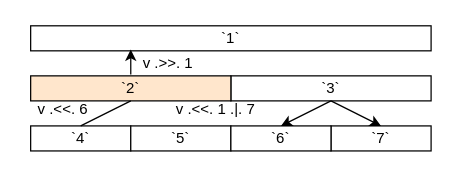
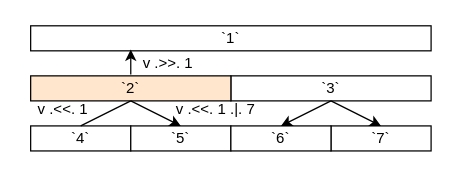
- <mxCell id="11" value="v .&amp;lt;&amp;lt;. 6" style="text;html=1;align=center;verticalAlign=middle;whiteSpace=wrap;rounded=0;" parent="1" vertex="1"><mxGeometry x="20" y="72" width="60" height="30" as="geometry" /></mxCell>
+ <mxCell id="11" value="v .&amp;lt;&amp;lt;. 1" style="text;html=1;align=center;verticalAlign=middle;whiteSpace=wrap;rounded=0;" parent="1" vertex="1"><mxGeometry x="20" y="72" width="60" height="30" as="geometry" /></mxCell>
+ <mxCell id="10" value="" style="endArrow=classic;html=1;rounded=0;exitX=0.5;exitY=1;exitDx=0;exitDy=0;entryX=0.5;entryY=0;entryDx=0;entryDy=0;" parent="1" source="4" target="6" edge="1"><mxGeometry width="50" height="50" relative="1" as="geometry"><mxPoint x="323" y="40" as="sourcePoint" /><mxPoint x="264" y="60" as="targetPoint" /></mxGeometry></mxCell>
